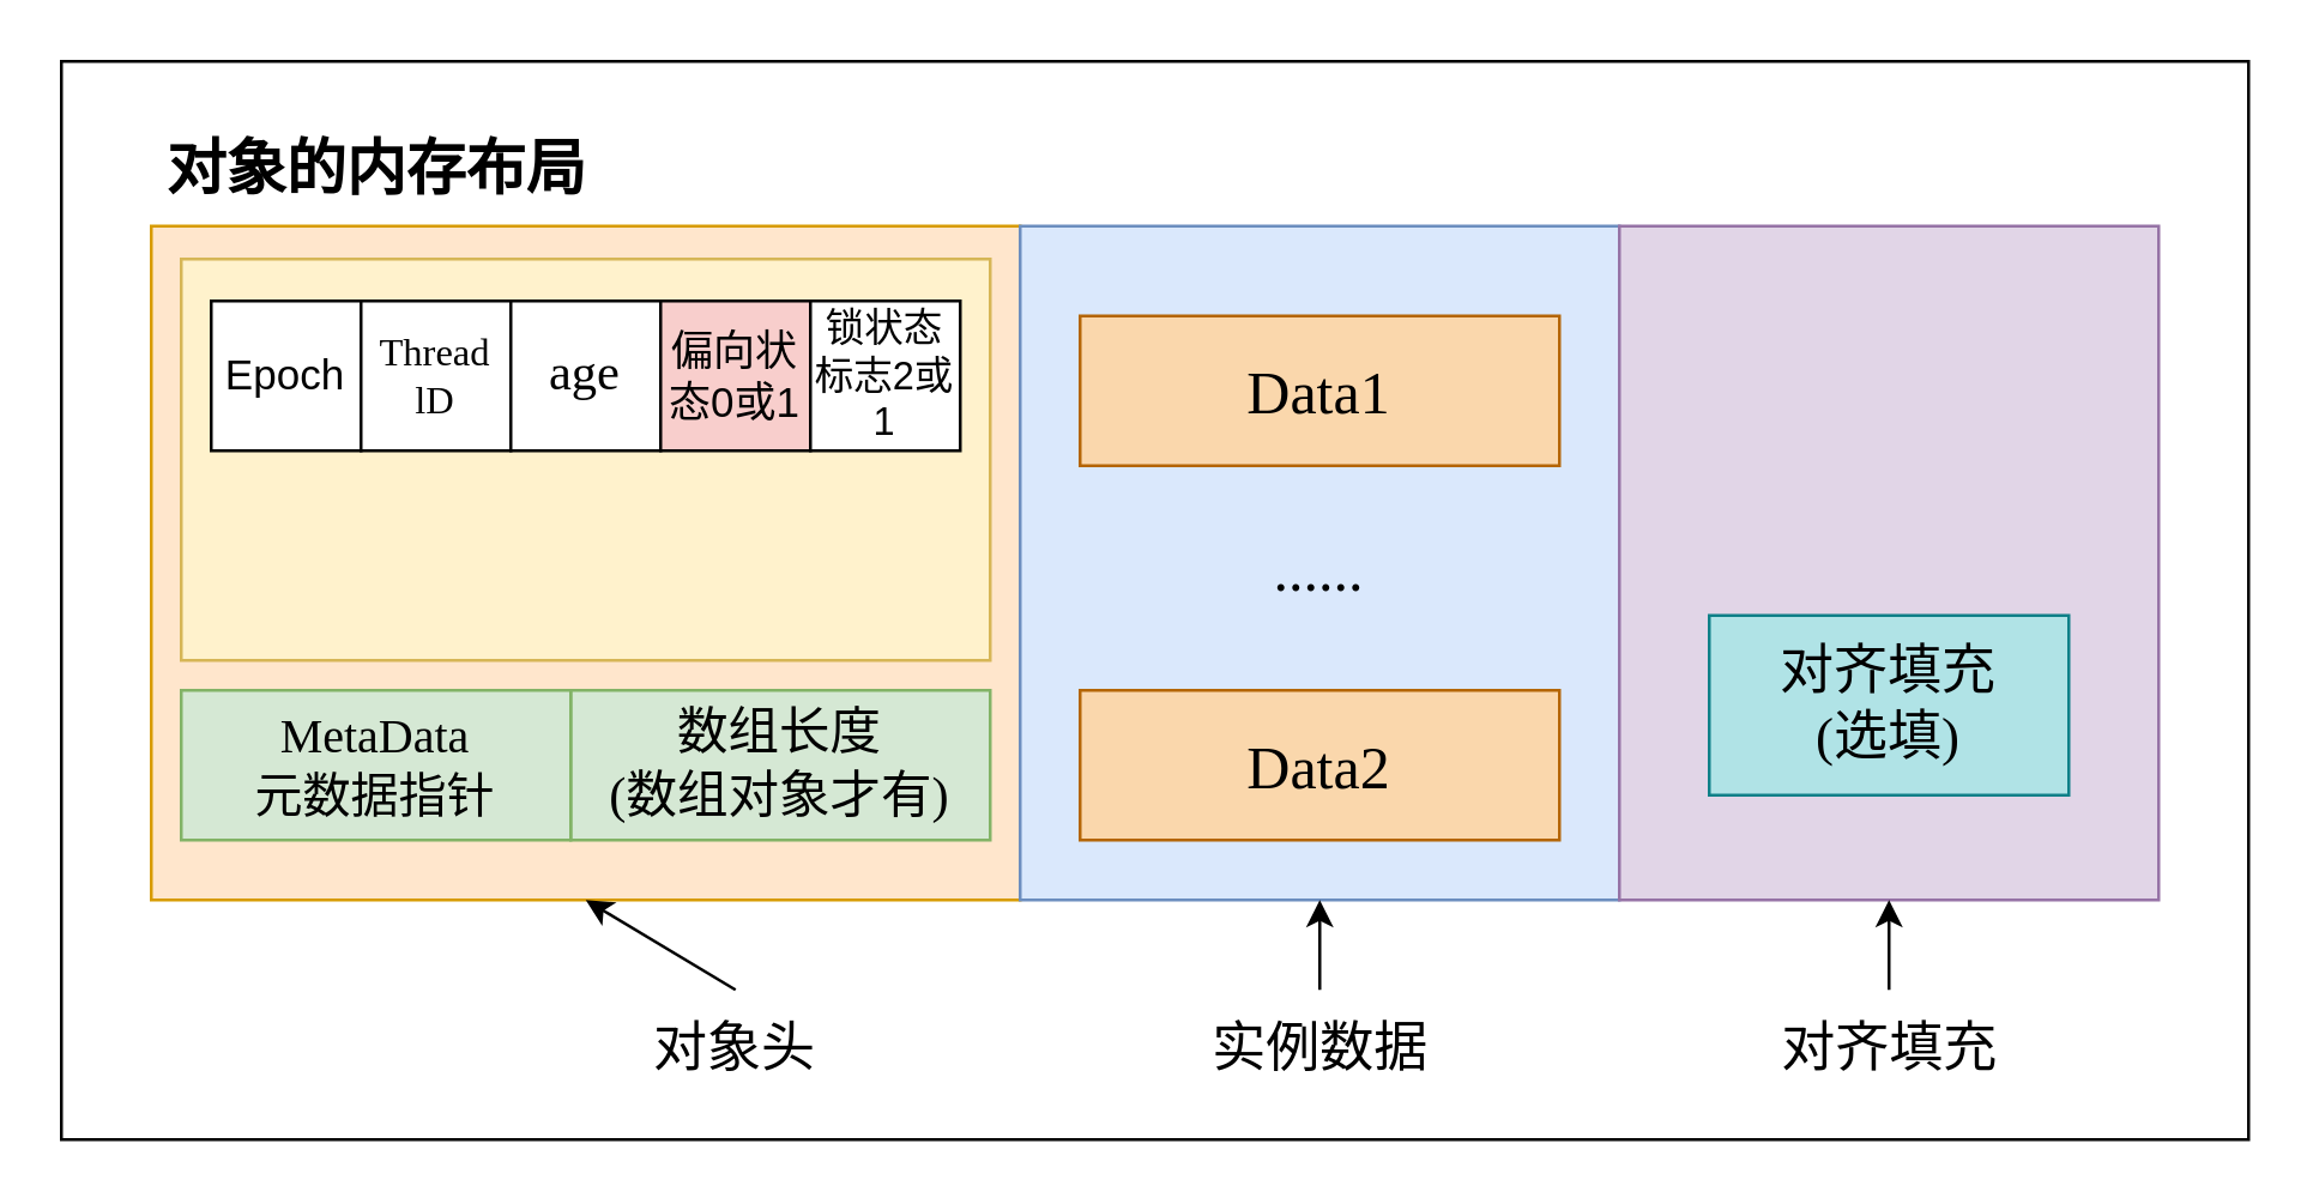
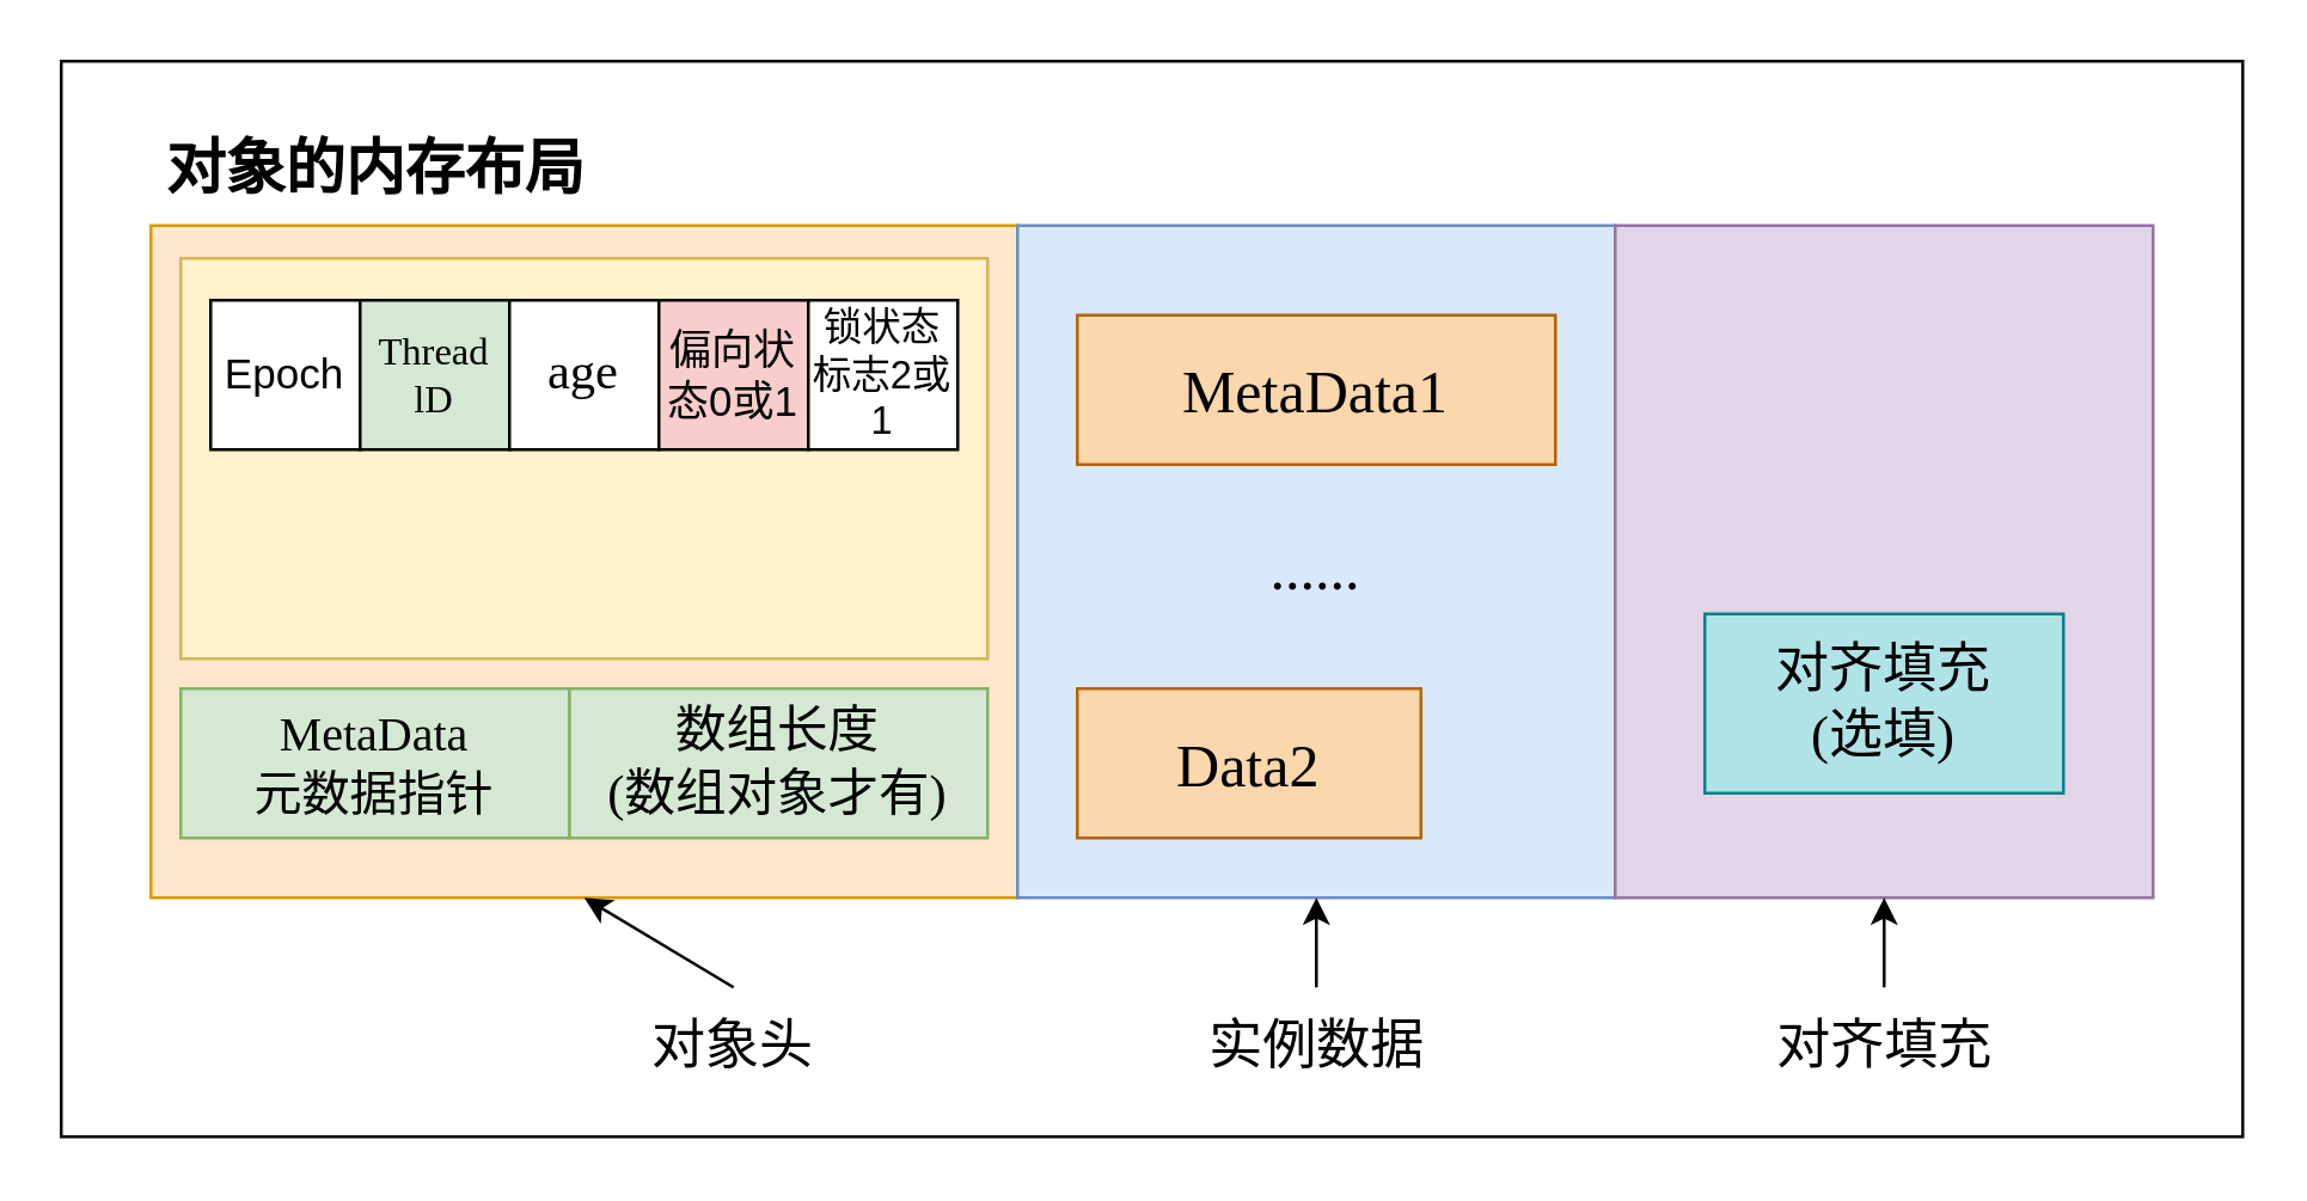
- <mxCell id="8" value="&lt;font style=&quot;font-size: 13px&quot; face=&quot;Verdana&quot;&gt;Thread&lt;br&gt;lD&lt;/font&gt;" style="rounded=0;whiteSpace=wrap;html=1;" vertex="1" parent="1"><mxGeometry x="120" y="100" width="50" height="50" as="geometry" /></mxCell>
+ <mxCell id="8" value="&lt;font style=&quot;font-size: 13px&quot; face=&quot;Verdana&quot;&gt;Thread&lt;br&gt;lD&lt;/font&gt;" style="rounded=0;whiteSpace=wrap;html=1;fillColor=#d5e8d4;" vertex="1" parent="1"><mxGeometry x="120" y="100" width="50" height="50" as="geometry" /></mxCell>
- <mxCell id="14" value="&lt;font style=&quot;font-size: 20px&quot; face=&quot;Verdana&quot;&gt;Data1&lt;/font&gt;" style="rounded=0;whiteSpace=wrap;html=1;fillColor=#fad7ac;strokeColor=#b46504;" vertex="1" parent="1"><mxGeometry x="360" y="105" width="160" height="50" as="geometry" /></mxCell>
+ <mxCell id="14" value="&lt;font style=&quot;font-size: 20px&quot; face=&quot;Verdana&quot;&gt;MetaData1&lt;/font&gt;" style="rounded=0;whiteSpace=wrap;html=1;fillColor=#fad7ac;strokeColor=#b46504;" vertex="1" parent="1"><mxGeometry x="360" y="105" width="160" height="50" as="geometry" /></mxCell>
- <mxCell id="15" value="&lt;font style=&quot;font-size: 20px&quot; face=&quot;Verdana&quot;&gt;Data2&lt;/font&gt;" style="rounded=0;whiteSpace=wrap;html=1;fillColor=#fad7ac;strokeColor=#b46504;" vertex="1" parent="1"><mxGeometry x="360" y="230" width="160" height="50" as="geometry" /></mxCell>
+ <mxCell id="15" value="&lt;font style=&quot;font-size: 20px&quot; face=&quot;Verdana&quot;&gt;Data2&lt;/font&gt;" style="rounded=0;whiteSpace=wrap;html=1;fillColor=#fad7ac;strokeColor=#b46504;" vertex="1" parent="1"><mxGeometry x="360" y="230" width="115" height="50" as="geometry" /></mxCell>
